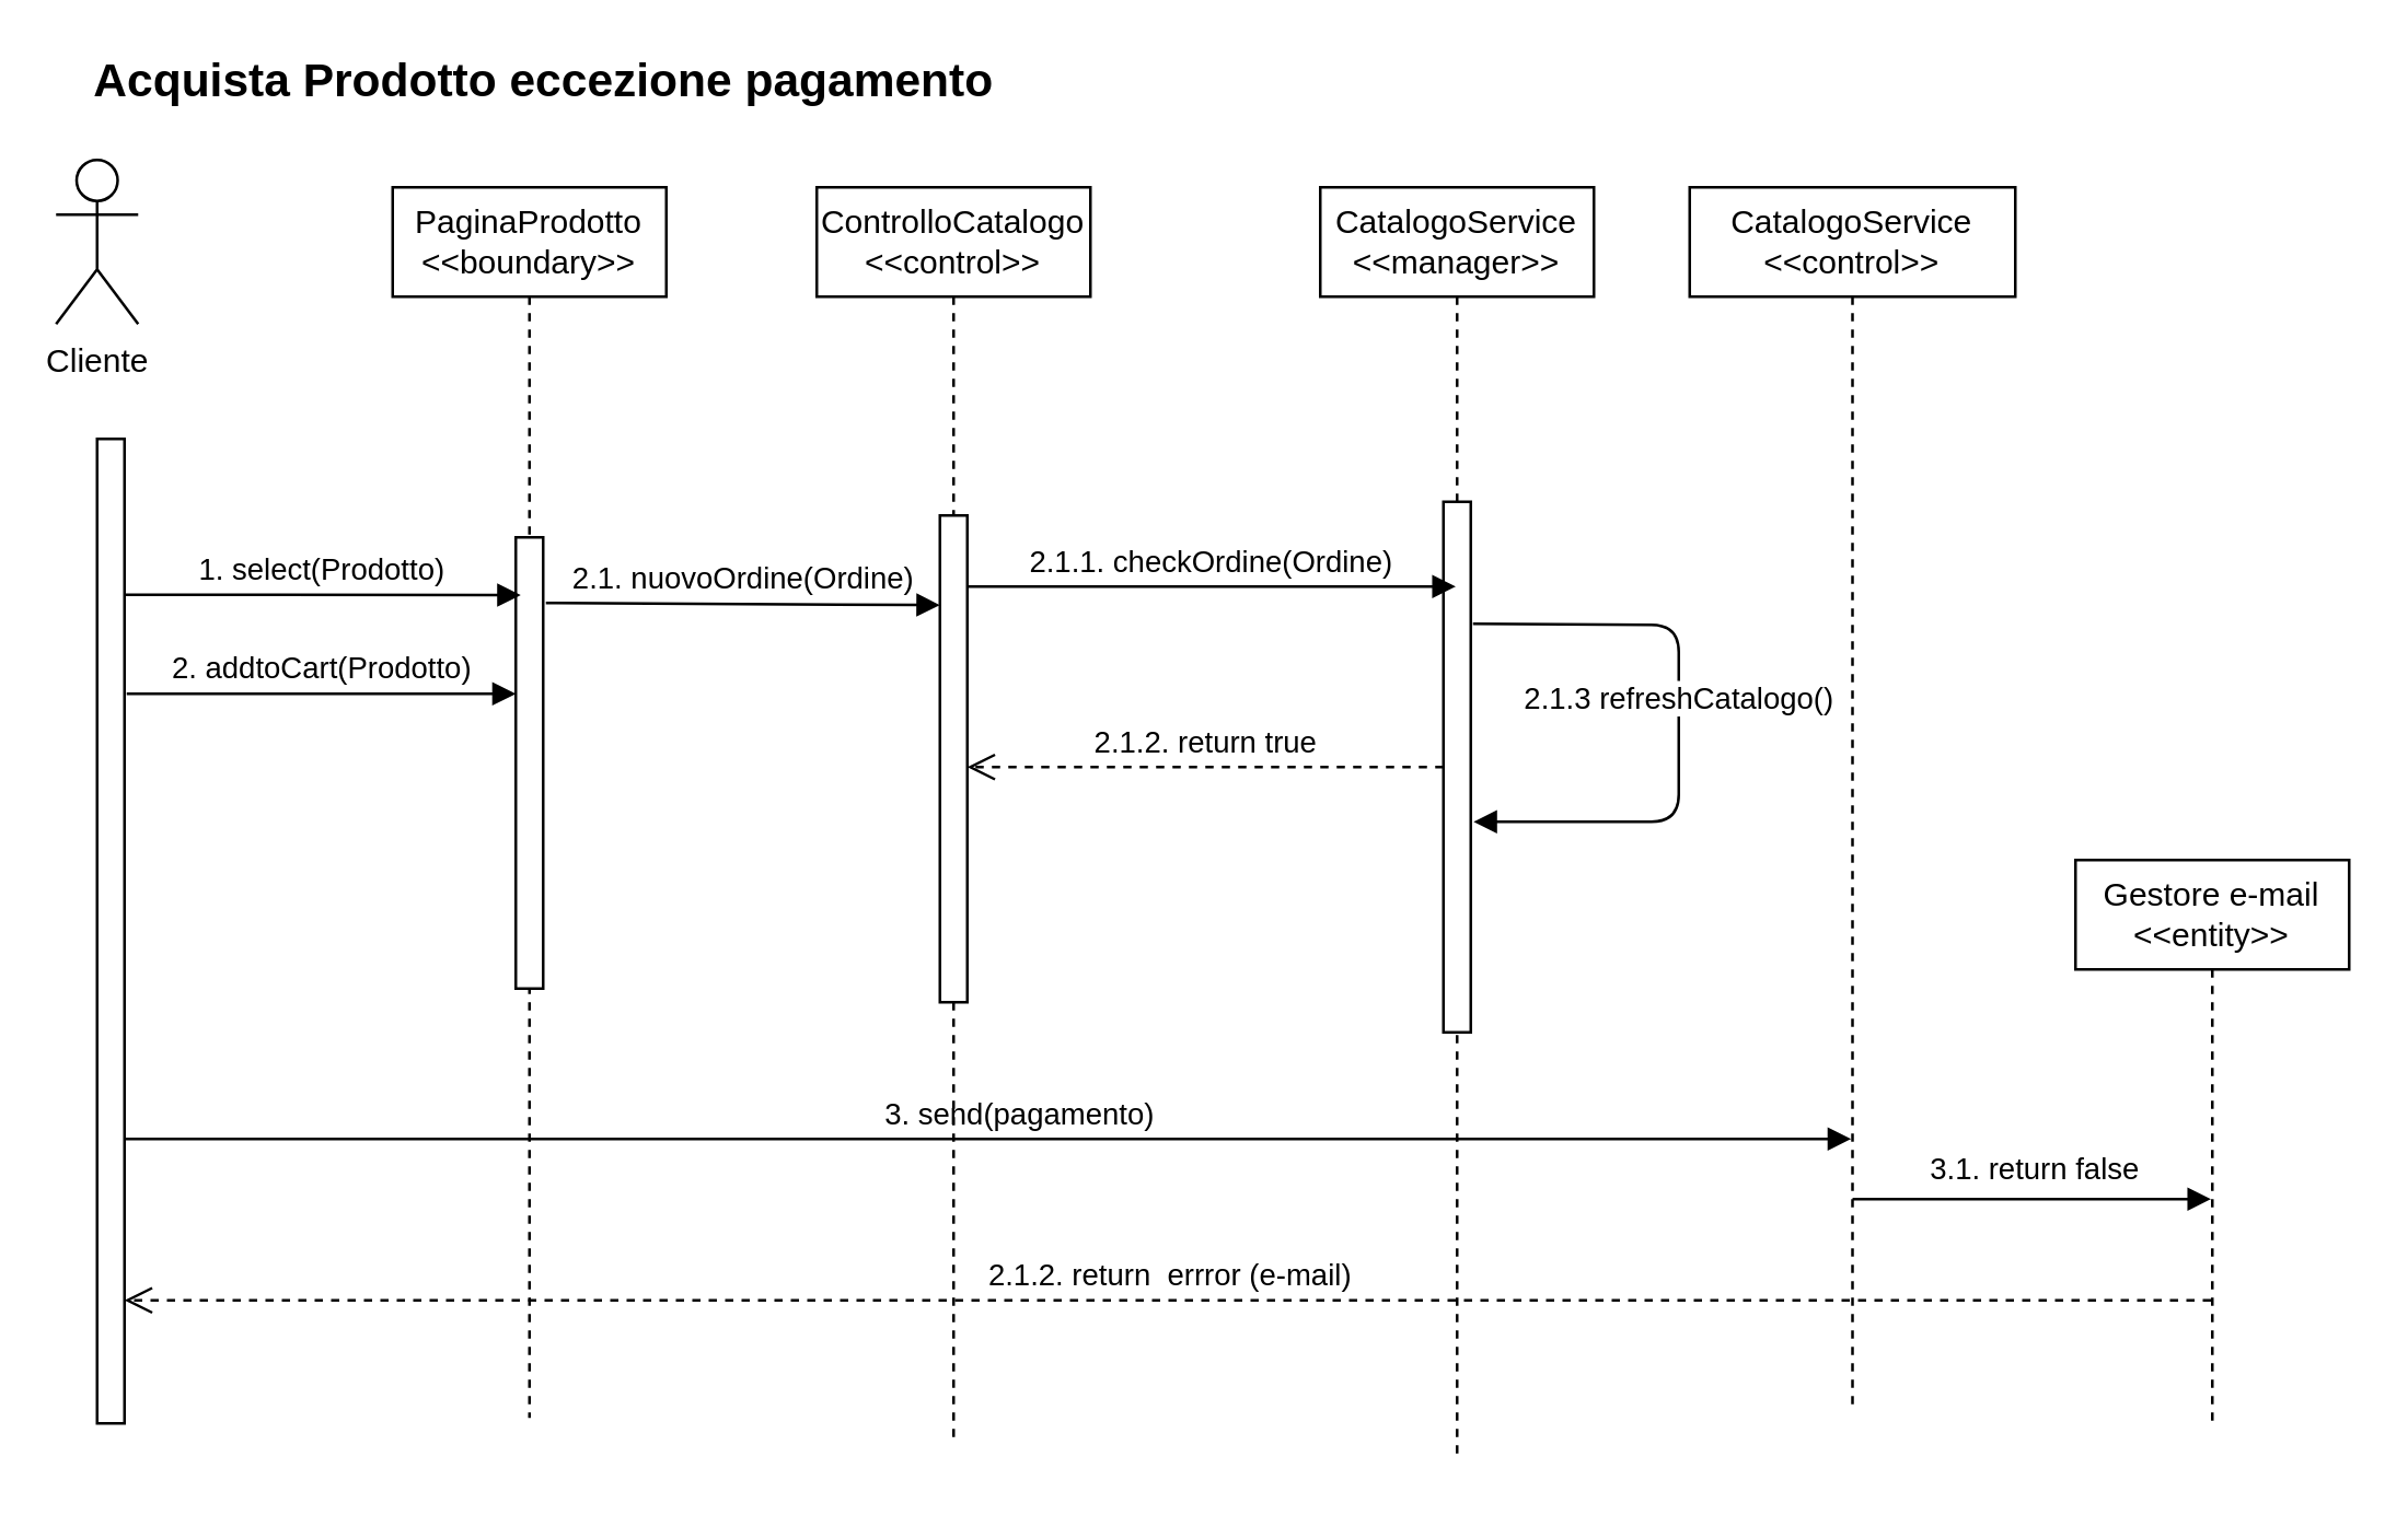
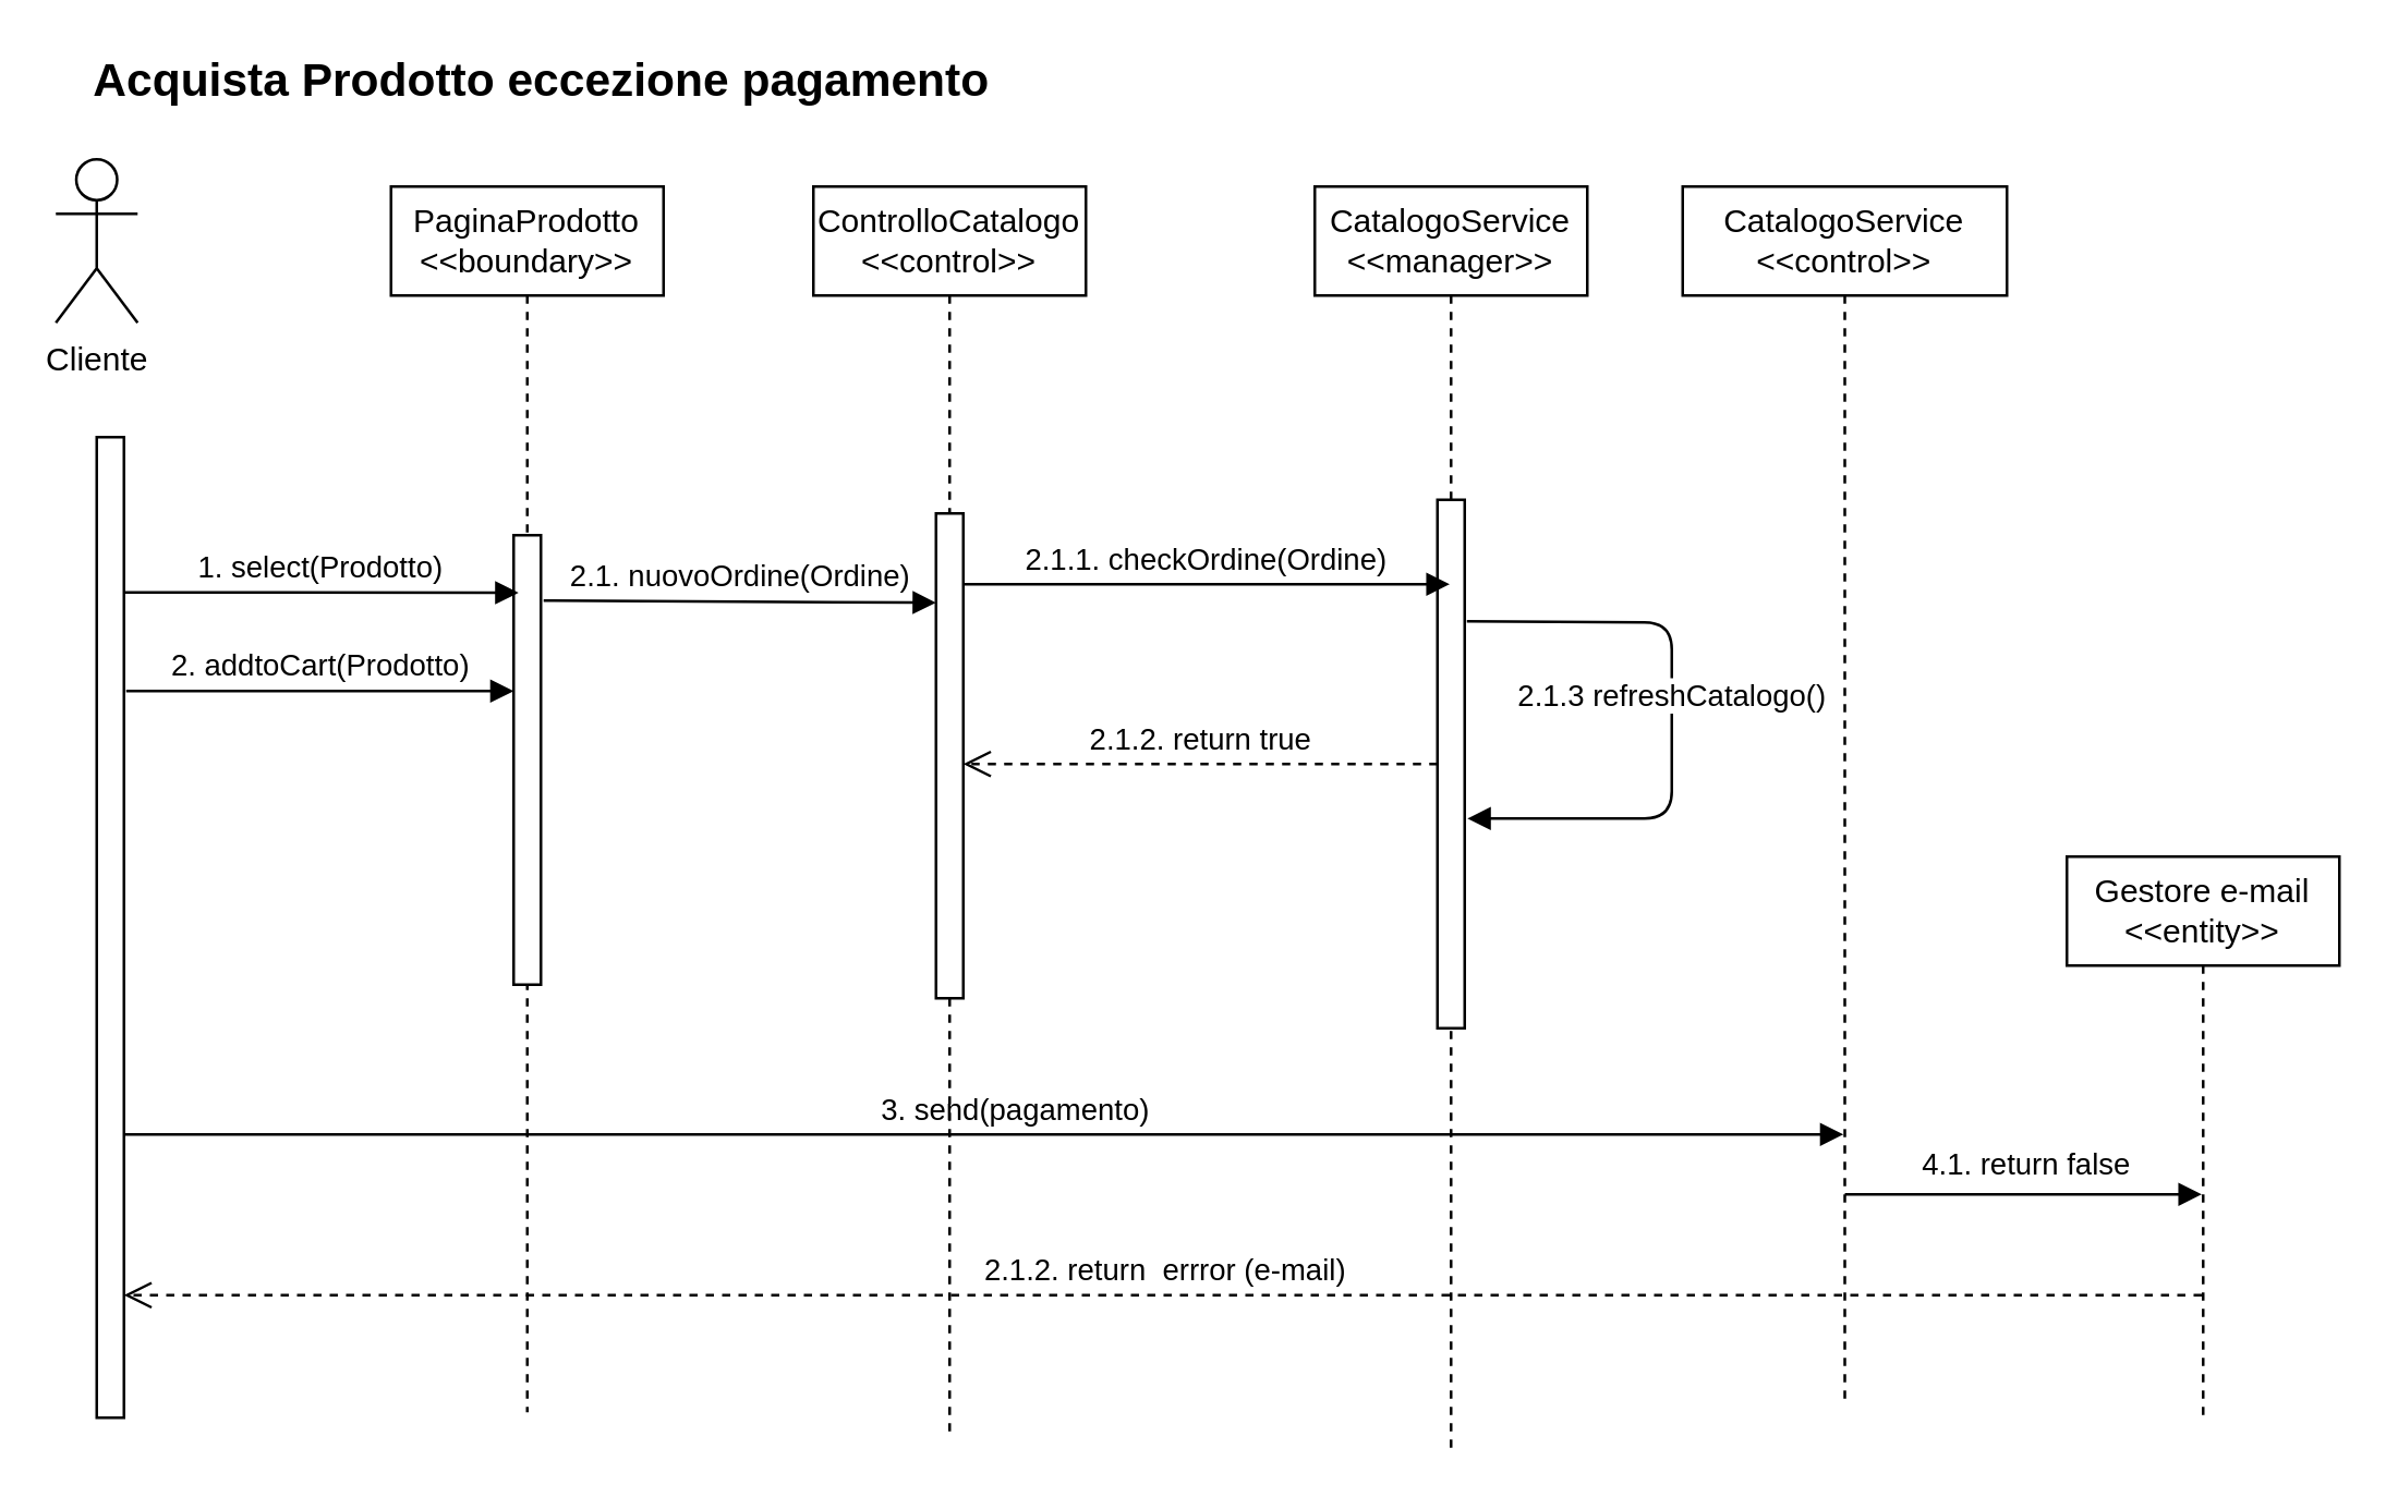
- <mxCell id="21" value="&lt;span style=&quot;font-size: 11px ; background-color: rgb(255 , 255 , 255)&quot;&gt;3.1. return false&lt;/span&gt;" style="text;html=1;align=center;verticalAlign=middle;resizable=0;points=[];autosize=1;" vertex="1" parent="1"><mxGeometry x="700" y="418" width="86" height="18" as="geometry" /></mxCell>
+ <mxCell id="21" value="&lt;span style=&quot;font-size: 11px ; background-color: rgb(255 , 255 , 255)&quot;&gt;4.1. return false&lt;/span&gt;" style="text;html=1;align=center;verticalAlign=middle;resizable=0;points=[];autosize=1;" vertex="1" parent="1"><mxGeometry x="700" y="418" width="86" height="18" as="geometry" /></mxCell>
